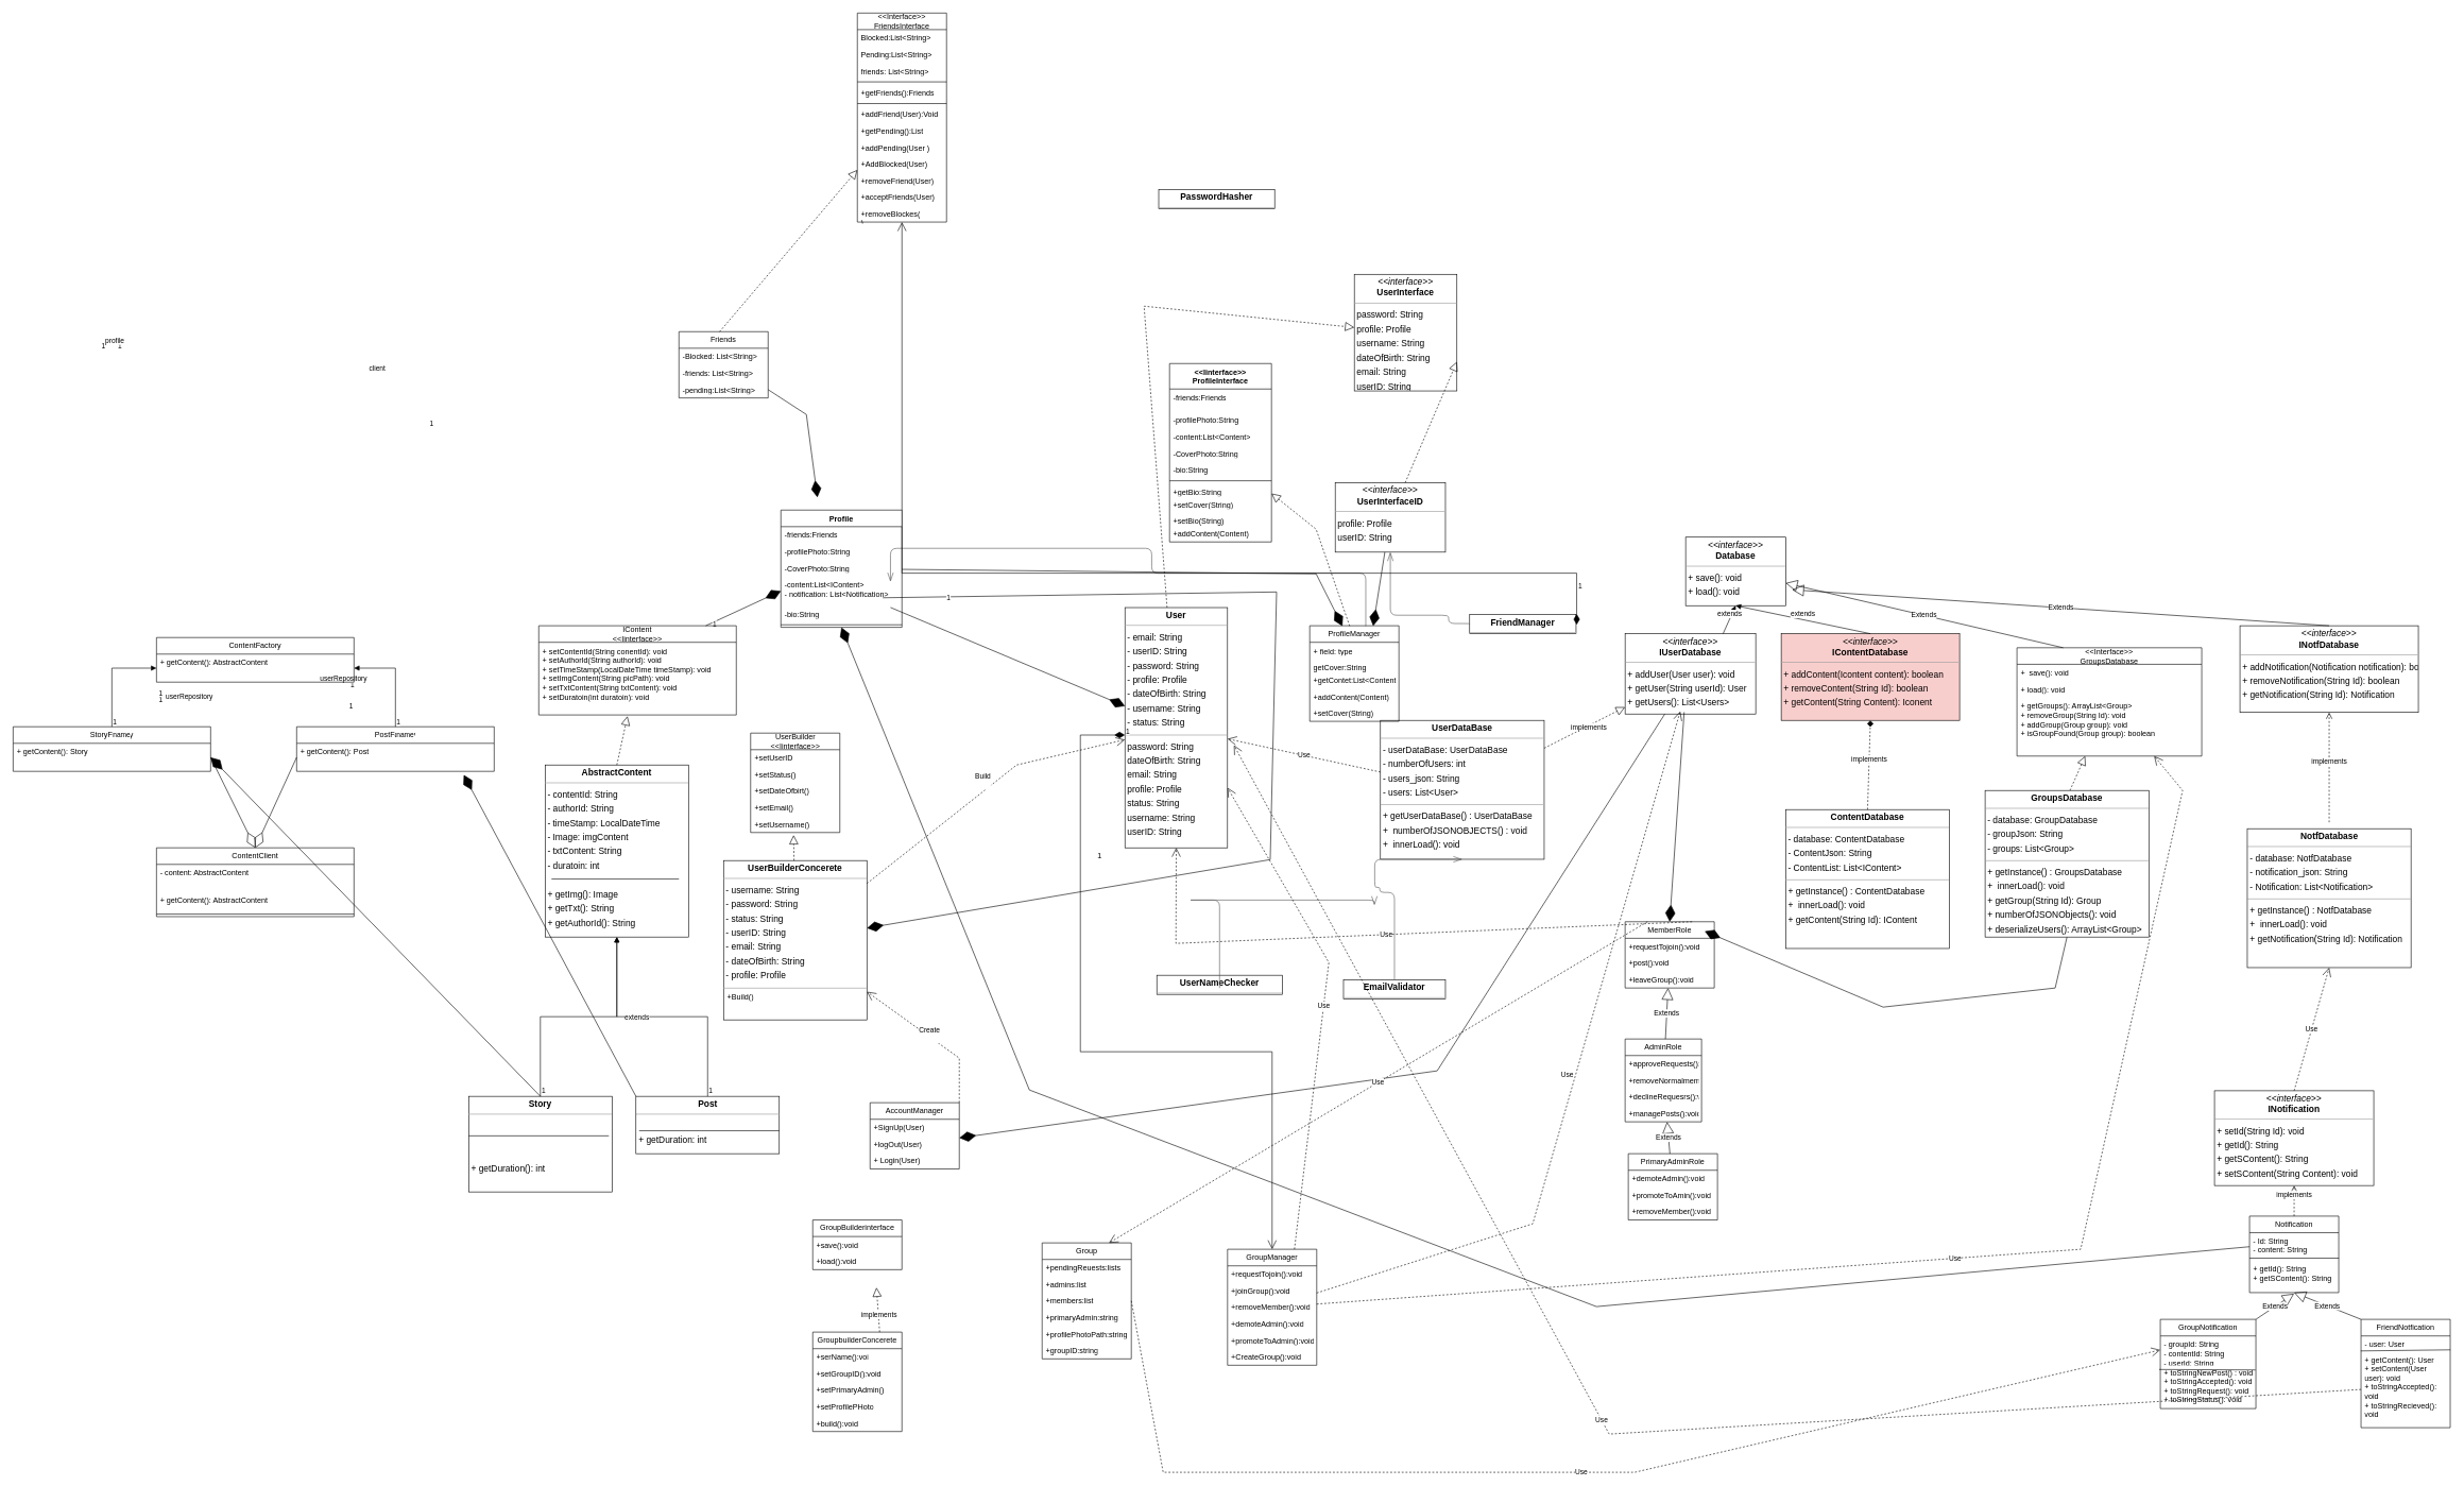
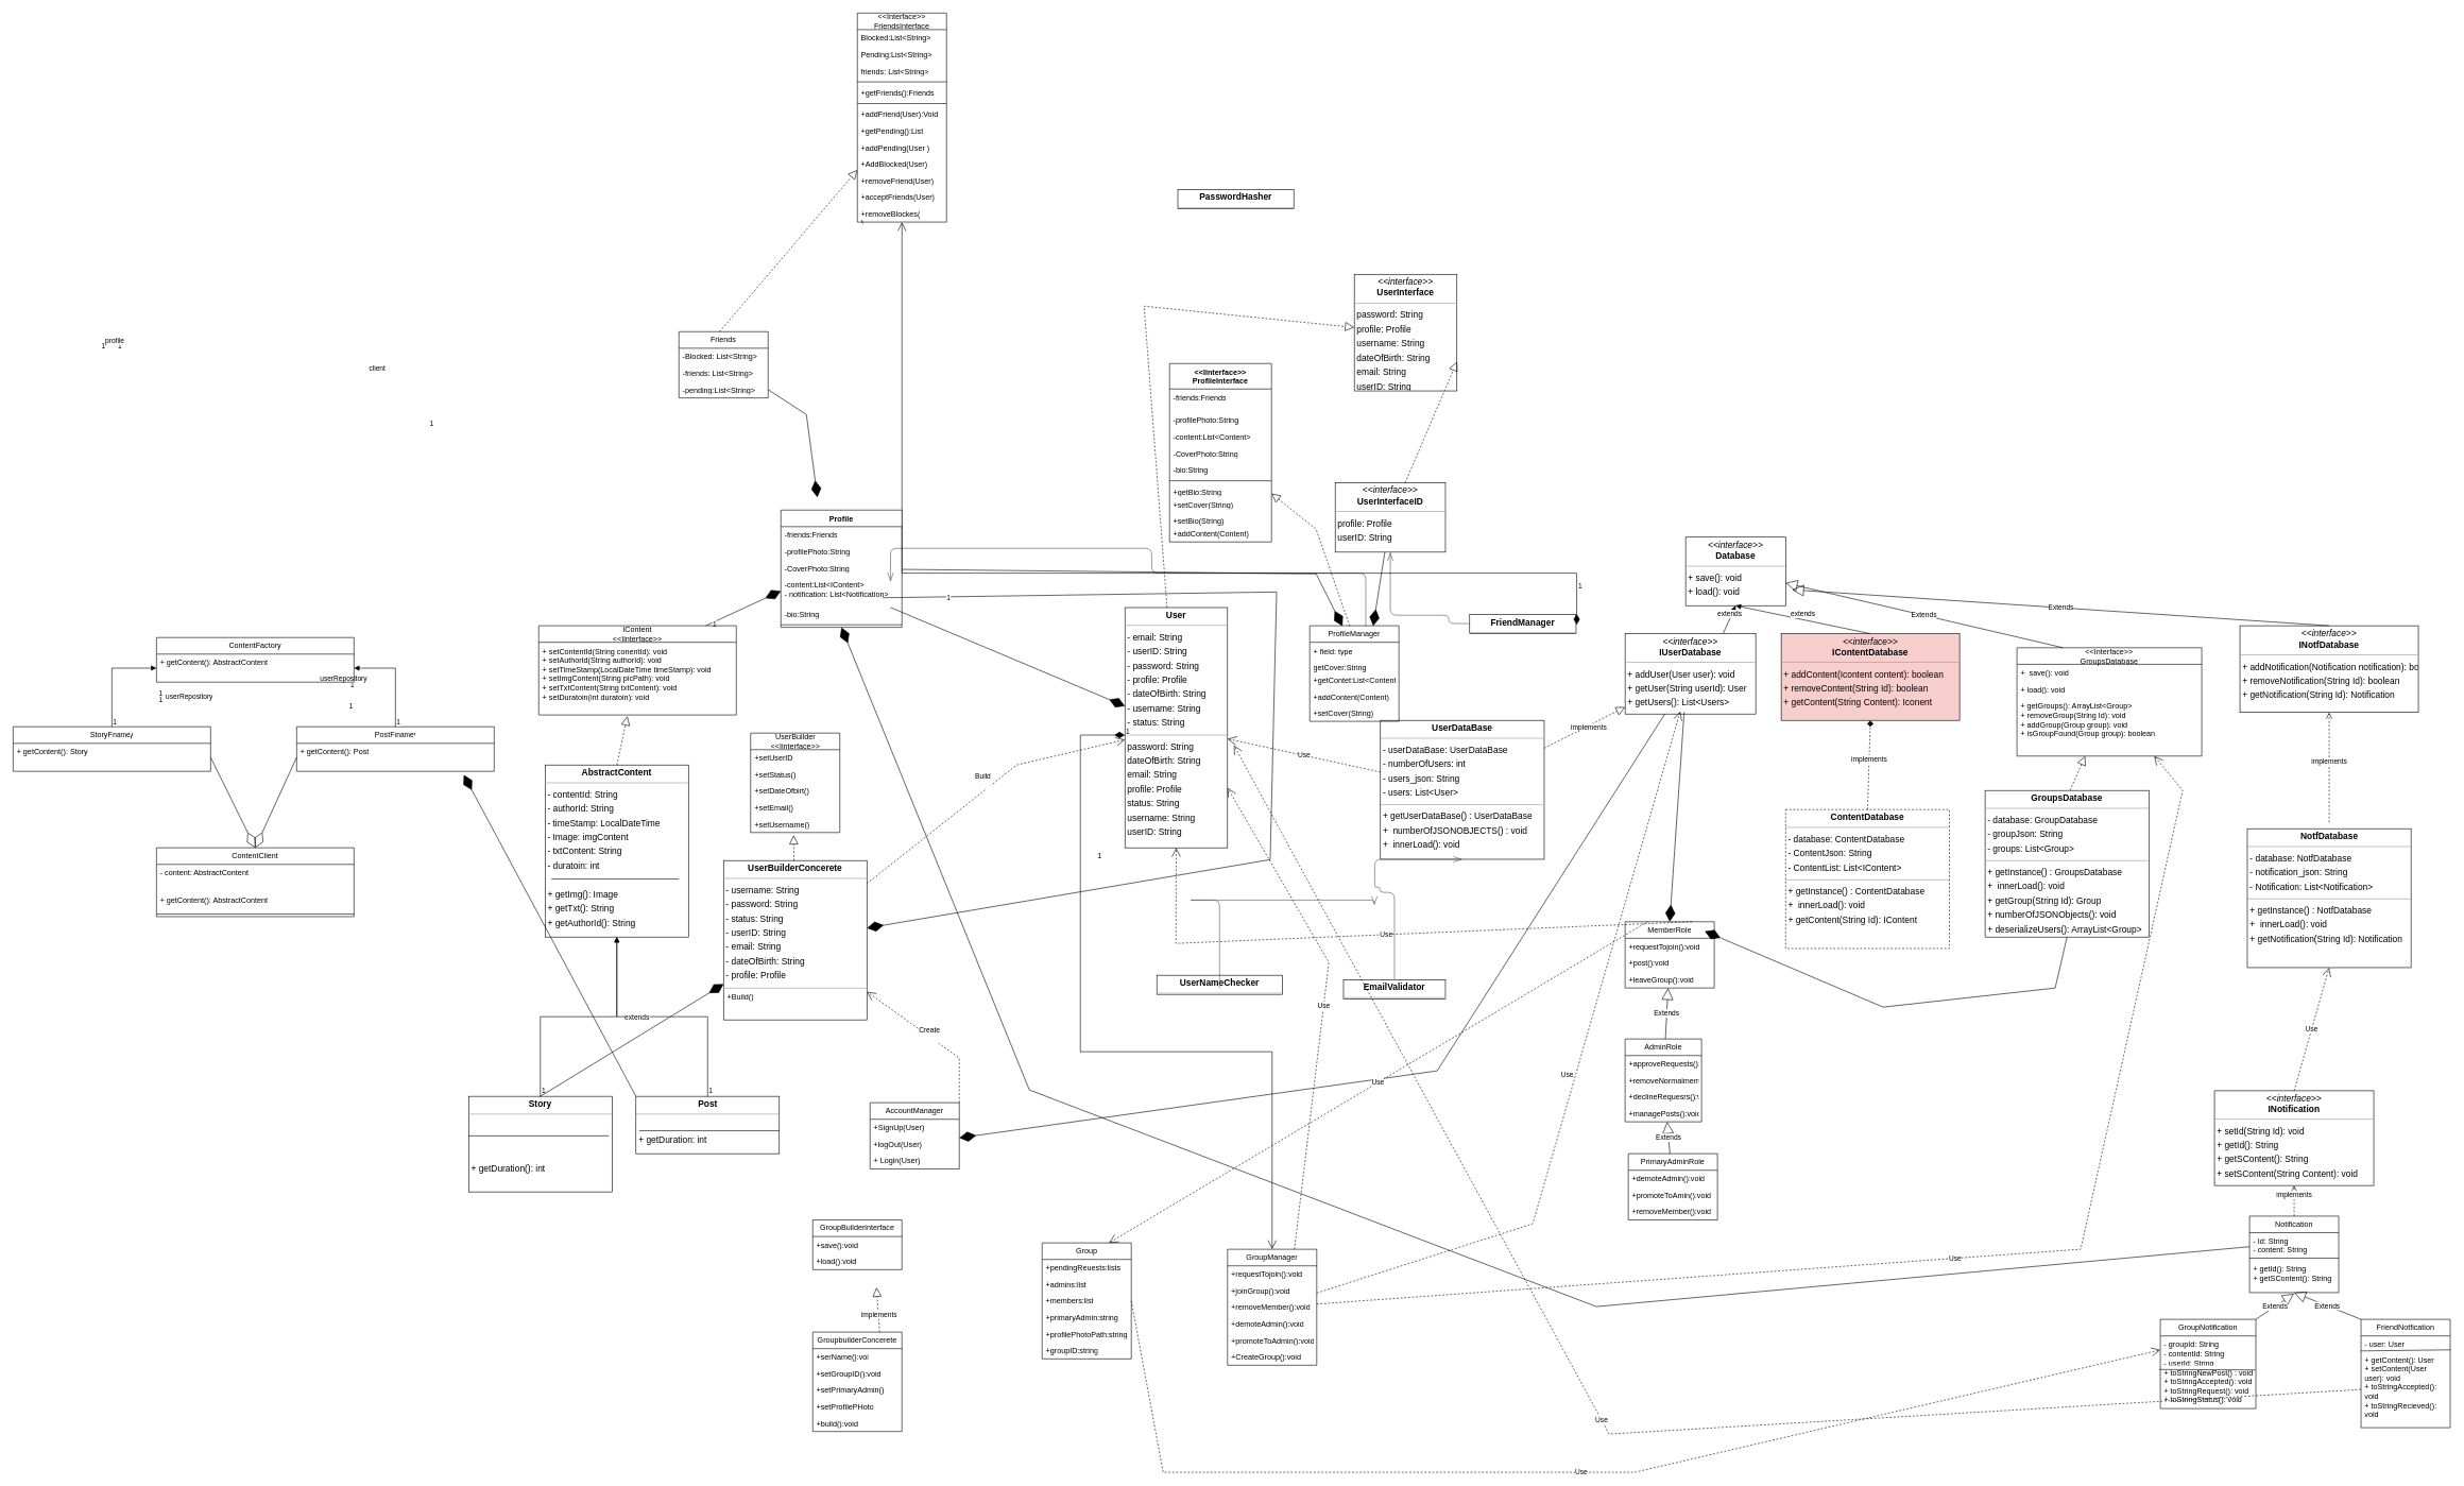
- <mxCell id="4" value="&lt;p style=&quot;margin:0px;margin-top:4px;text-align:center;&quot;&gt;&lt;b&gt;PasswordHasher&lt;/b&gt;&lt;/p&gt;&lt;hr size=&quot;1&quot;/&gt;" style="verticalAlign=top;align=left;overflow=fill;fontSize=14;fontFamily=Helvetica;html=1;rounded=0;shadow=0;comic=0;labelBackgroundColor=none;strokeWidth=1;" parent="1" vertex="1"><mxGeometry x="1818" y="297" width="182" height="30" as="geometry" /></mxCell>
+ <mxCell id="4" value="&lt;p style=&quot;margin:0px;margin-top:4px;text-align:center;&quot;&gt;&lt;b&gt;PasswordHasher&lt;/b&gt;&lt;/p&gt;&lt;hr size=&quot;1&quot;/&gt;" style="verticalAlign=top;align=left;overflow=fill;fontSize=14;fontFamily=Helvetica;html=1;rounded=0;shadow=0;comic=0;labelBackgroundColor=none;strokeWidth=1;" parent="1" vertex="1"><mxGeometry x="1848" y="297" width="182" height="30" as="geometry" /></mxCell>
- <mxCell id="105" value="&lt;p style=&quot;margin:0px;margin-top:4px;text-align:center;&quot;&gt;&lt;b&gt;ContentDatabase&lt;/b&gt;&lt;/p&gt;&lt;hr size=&quot;1&quot;&gt;&lt;p style=&quot;margin:0 0 0 4px;line-height:1.6;&quot;&gt;- database: ContentDatabase&lt;br&gt;- ContentJson: String&lt;/p&gt;&lt;p style=&quot;margin:0 0 0 4px;line-height:1.6;&quot;&gt;- ContentList: List&amp;lt;IContent&amp;gt;&lt;/p&gt;&lt;hr size=&quot;1&quot;&gt;&lt;p style=&quot;margin:0 0 0 4px;line-height:1.6;&quot;&gt;+&amp;nbsp;getInstance() : ContentDatabase&lt;/p&gt;&lt;p style=&quot;margin:0 0 0 4px;line-height:1.6;&quot;&gt;+&amp;nbsp;&amp;nbsp;innerLoad(): void&lt;/p&gt;&lt;p style=&quot;margin:0 0 0 4px;line-height:1.6;&quot;&gt;+ getContent(String Id): IContent&lt;/p&gt;" style="verticalAlign=top;align=left;overflow=fill;fontSize=14;fontFamily=Helvetica;html=1;rounded=0;shadow=0;comic=0;labelBackgroundColor=none;strokeWidth=1;" parent="1" vertex="1"><mxGeometry x="2802" y="1270" width="257" height="218" as="geometry" /></mxCell>
+ <mxCell id="105" value="&lt;p style=&quot;margin:0px;margin-top:4px;text-align:center;&quot;&gt;&lt;b&gt;ContentDatabase&lt;/b&gt;&lt;/p&gt;&lt;hr size=&quot;1&quot;&gt;&lt;p style=&quot;margin:0 0 0 4px;line-height:1.6;&quot;&gt;- database: ContentDatabase&lt;br&gt;- ContentJson: String&lt;/p&gt;&lt;p style=&quot;margin:0 0 0 4px;line-height:1.6;&quot;&gt;- ContentList: List&amp;lt;IContent&amp;gt;&lt;/p&gt;&lt;hr size=&quot;1&quot;&gt;&lt;p style=&quot;margin:0 0 0 4px;line-height:1.6;&quot;&gt;+&amp;nbsp;getInstance() : ContentDatabase&lt;/p&gt;&lt;p style=&quot;margin:0 0 0 4px;line-height:1.6;&quot;&gt;+&amp;nbsp;&amp;nbsp;innerLoad(): void&lt;/p&gt;&lt;p style=&quot;margin:0 0 0 4px;line-height:1.6;&quot;&gt;+ getContent(String Id): IContent&lt;/p&gt;" style="verticalAlign=top;align=left;overflow=fill;fontSize=14;fontFamily=Helvetica;html=1;rounded=0;shadow=0;comic=0;labelBackgroundColor=none;strokeWidth=1;dashed=1;" parent="1" vertex="1"><mxGeometry x="2802" y="1270" width="257" height="218" as="geometry" /></mxCell>
- <mxCell id="137" value="" style="endArrow=diamondThin;endFill=1;endSize=24;html=1;rounded=0;entryX=1;entryY=0.5;entryDx=0;entryDy=0;exitX=0.5;exitY=0;exitDx=0;exitDy=0;" parent="1" source="112" target="126" edge="1"><mxGeometry width="160" relative="1" as="geometry"><mxPoint x="1010" y="1730" as="sourcePoint" /><mxPoint x="737" y="1226" as="targetPoint" /></mxGeometry></mxCell>
+ <mxCell id="137" value="" style="endArrow=diamondThin;endFill=1;endSize=24;html=1;rounded=0;exitX=0.5;exitY=0;exitDx=0;exitDy=0;" parent="1" source="112" target="6" edge="1"><mxGeometry width="160" relative="1" as="geometry"><mxPoint x="1010" y="1730" as="sourcePoint" /><mxPoint x="737" y="1226" as="targetPoint" /></mxGeometry></mxCell>
